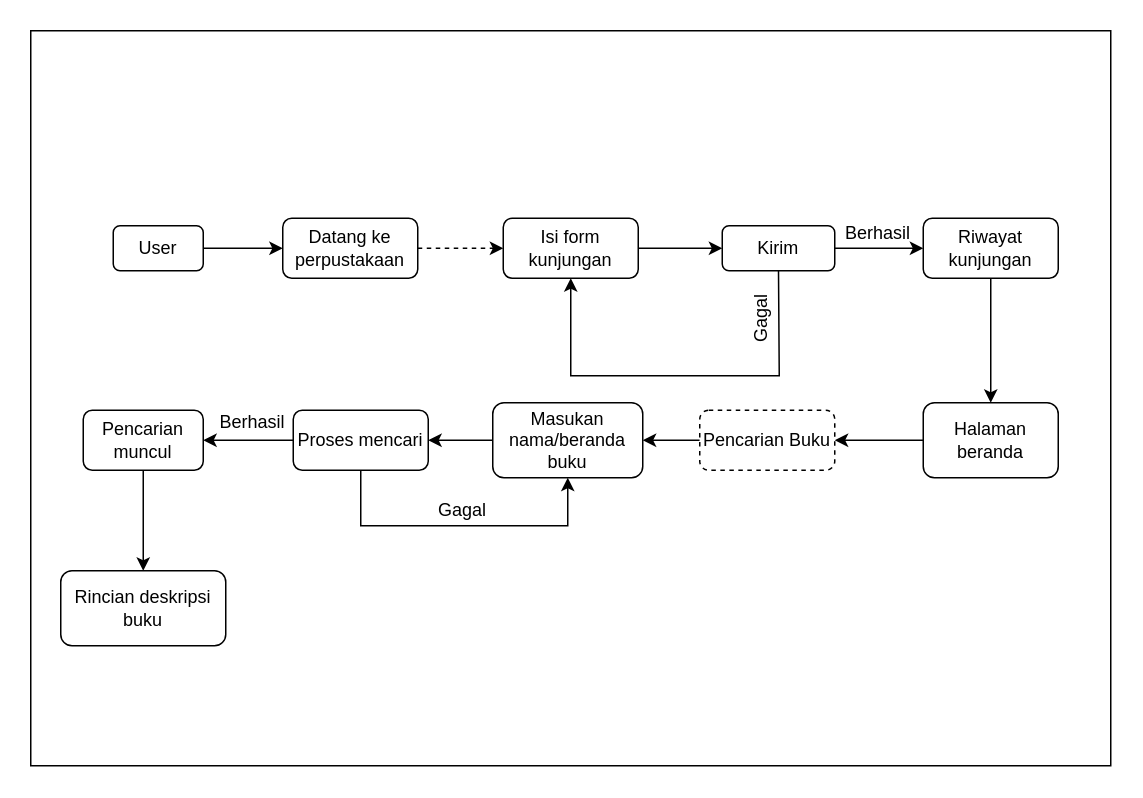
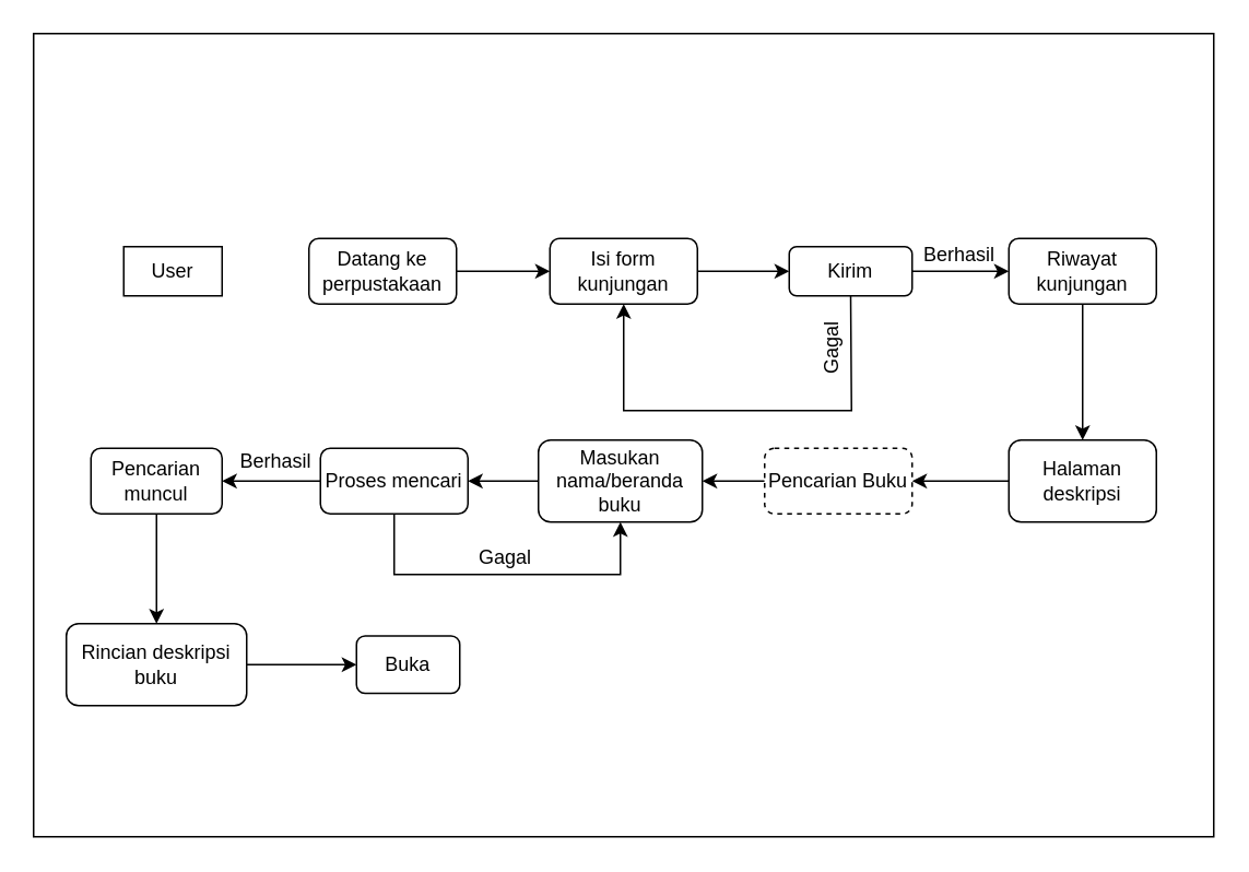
- <mxCell id="4" value="User" style="rounded=1;whiteSpace=wrap;html=1;" vertex="1" parent="1"><mxGeometry x="75" y="150" width="60" height="30" as="geometry" /></mxCell>
+ <mxCell id="4" value="User" style="whiteSpace=wrap;html=1;rounded=0;" vertex="1" parent="1"><mxGeometry x="75" y="150" width="60" height="30" as="geometry" /></mxCell>
- <mxCell id="3" value="" style="edgeStyle=orthogonalEdgeStyle;rounded=0;orthogonalLoop=1;jettySize=auto;html=1;" edge="1" parent="1" source="4" target="6"><mxGeometry relative="1" as="geometry" /></mxCell>
- <mxCell id="5" value="" style="edgeStyle=orthogonalEdgeStyle;rounded=0;orthogonalLoop=1;jettySize=auto;html=1;dashed=1;" edge="1" parent="1" source="6" target="8"><mxGeometry relative="1" as="geometry" /></mxCell>
+ <mxCell id="5" value="" style="edgeStyle=orthogonalEdgeStyle;rounded=0;orthogonalLoop=1;jettySize=auto;html=1;" edge="1" parent="1" source="6" target="8"><mxGeometry relative="1" as="geometry" /></mxCell>
- <mxCell id="14" value="Halaman beranda" style="rounded=1;whiteSpace=wrap;html=1;" vertex="1" parent="1"><mxGeometry x="615" y="268" width="90" height="50" as="geometry" /></mxCell>
+ <mxCell id="14" value="Halaman deskripsi" style="rounded=1;whiteSpace=wrap;html=1;" vertex="1" parent="1"><mxGeometry x="615" y="268" width="90" height="50" as="geometry" /></mxCell>
+ <mxCell id="29" value="" style="edgeStyle=orthogonalEdgeStyle;rounded=0;orthogonalLoop=1;jettySize=auto;html=1;" edge="1" parent="1" source="30" target="31"><mxGeometry relative="1" as="geometry" /></mxCell>
+ <mxCell id="31" value="Buka" style="rounded=1;whiteSpace=wrap;html=1;" vertex="1" parent="1"><mxGeometry x="217" y="387.5" width="63" height="35" as="geometry" /></mxCell>
